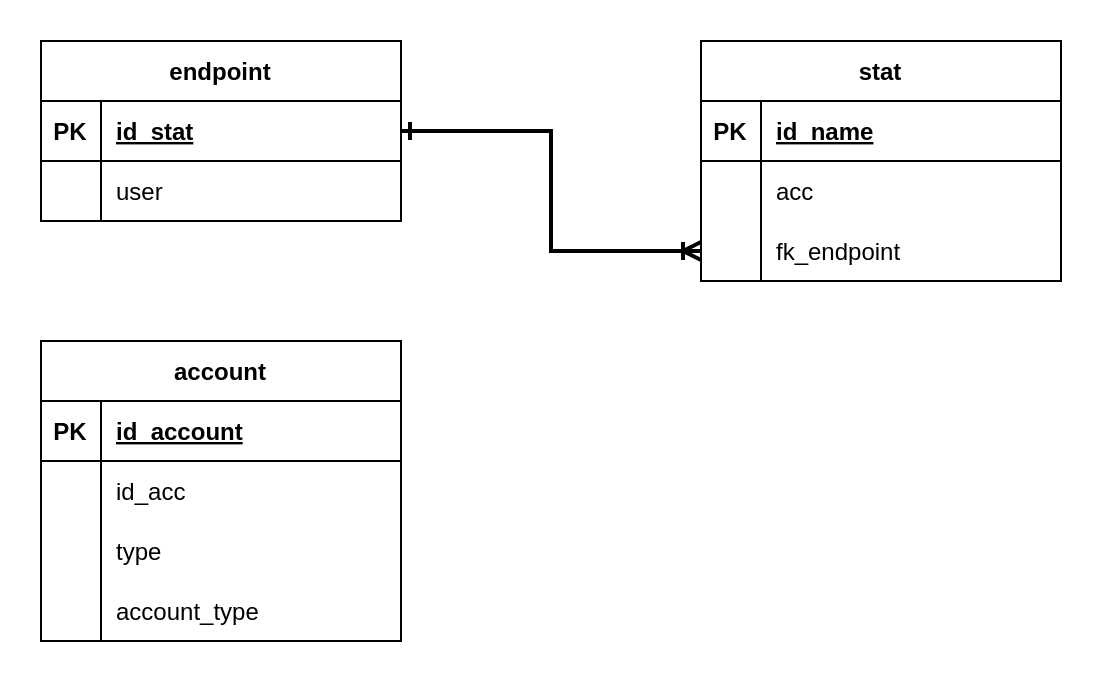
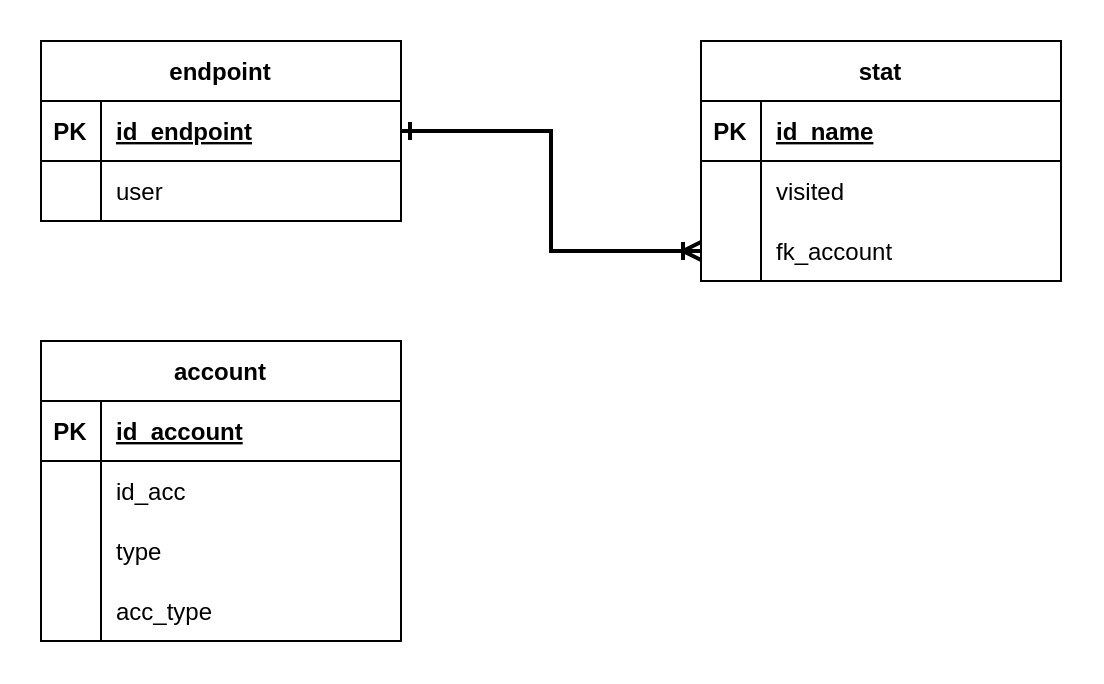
- <mxCell id="5" value="id_stat" style="shape=partialRectangle;connectable=0;fillColor=none;top=0;left=0;bottom=0;right=0;align=left;spacingLeft=6;fontStyle=5;overflow=hidden;" parent="3" vertex="1"><mxGeometry x="30" width="150" height="30" as="geometry"><mxRectangle width="150" height="30" as="alternateBounds" /></mxGeometry></mxCell>
+ <mxCell id="5" value="id_endpoint" style="shape=partialRectangle;connectable=0;fillColor=none;top=0;left=0;bottom=0;right=0;align=left;spacingLeft=6;fontStyle=5;overflow=hidden;" parent="3" vertex="1"><mxGeometry x="30" width="150" height="30" as="geometry"><mxRectangle width="150" height="30" as="alternateBounds" /></mxGeometry></mxCell>
- <mxCell id="15" value="acc" style="shape=partialRectangle;connectable=0;fillColor=none;top=0;left=0;bottom=0;right=0;align=left;spacingLeft=6;overflow=hidden;" parent="13" vertex="1"><mxGeometry x="30" width="150" height="30" as="geometry"><mxRectangle width="150" height="30" as="alternateBounds" /></mxGeometry></mxCell>
+ <mxCell id="15" value="visited" style="shape=partialRectangle;connectable=0;fillColor=none;top=0;left=0;bottom=0;right=0;align=left;spacingLeft=6;overflow=hidden;" parent="13" vertex="1"><mxGeometry x="30" width="150" height="30" as="geometry"><mxRectangle width="150" height="30" as="alternateBounds" /></mxGeometry></mxCell>
- <mxCell id="18" value="fk_endpoint" style="shape=partialRectangle;connectable=0;fillColor=none;top=0;left=0;bottom=0;right=0;align=left;spacingLeft=6;overflow=hidden;" parent="16" vertex="1"><mxGeometry x="30" width="150" height="30" as="geometry"><mxRectangle width="150" height="30" as="alternateBounds" /></mxGeometry></mxCell>
+ <mxCell id="18" value="fk_account" style="shape=partialRectangle;connectable=0;fillColor=none;top=0;left=0;bottom=0;right=0;align=left;spacingLeft=6;overflow=hidden;" parent="16" vertex="1"><mxGeometry x="30" width="150" height="30" as="geometry"><mxRectangle width="150" height="30" as="alternateBounds" /></mxGeometry></mxCell>
- <mxCell id="32" value="account_type" style="shape=partialRectangle;connectable=0;fillColor=none;top=0;left=0;bottom=0;right=0;align=left;spacingLeft=6;overflow=hidden;" parent="30" vertex="1"><mxGeometry x="30" width="150" height="30" as="geometry"><mxRectangle width="150" height="30" as="alternateBounds" /></mxGeometry></mxCell>
+ <mxCell id="32" value="acc_type" style="shape=partialRectangle;connectable=0;fillColor=none;top=0;left=0;bottom=0;right=0;align=left;spacingLeft=6;overflow=hidden;" parent="30" vertex="1"><mxGeometry x="30" width="150" height="30" as="geometry"><mxRectangle width="150" height="30" as="alternateBounds" /></mxGeometry></mxCell>
